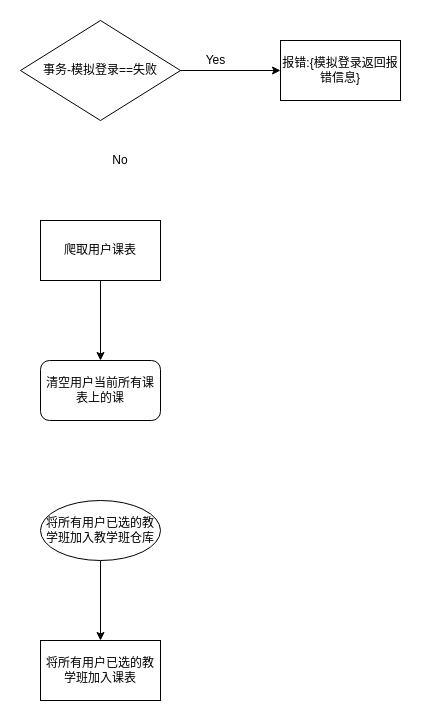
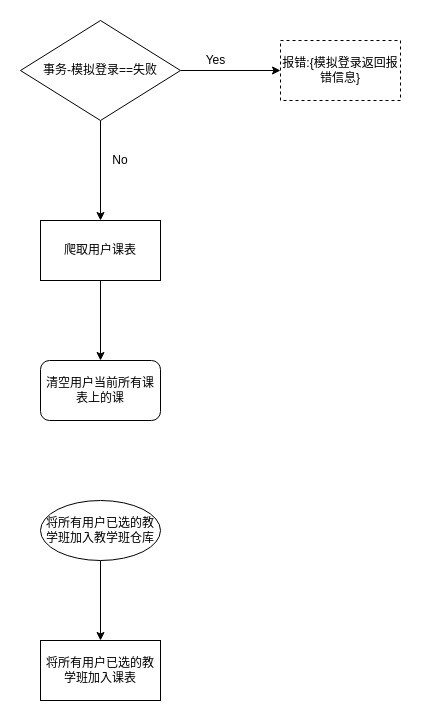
- <mxCell id="5" value="报错:{模拟登录返回报错信息}" style="whiteSpace=wrap;html=1;" vertex="1" parent="1"><mxGeometry x="280" y="40" width="120" height="60" as="geometry" /></mxCell>
+ <mxCell id="5" value="报错:{模拟登录返回报错信息}" style="whiteSpace=wrap;html=1;dashed=1;" vertex="1" parent="1"><mxGeometry x="280" y="40" width="120" height="60" as="geometry" /></mxCell>
+ <mxCell id="3" value="" style="edgeStyle=orthogonalEdgeStyle;rounded=0;orthogonalLoop=1;jettySize=auto;html=1;" edge="1" parent="1" source="4" target="7"><mxGeometry relative="1" as="geometry" /></mxCell>
